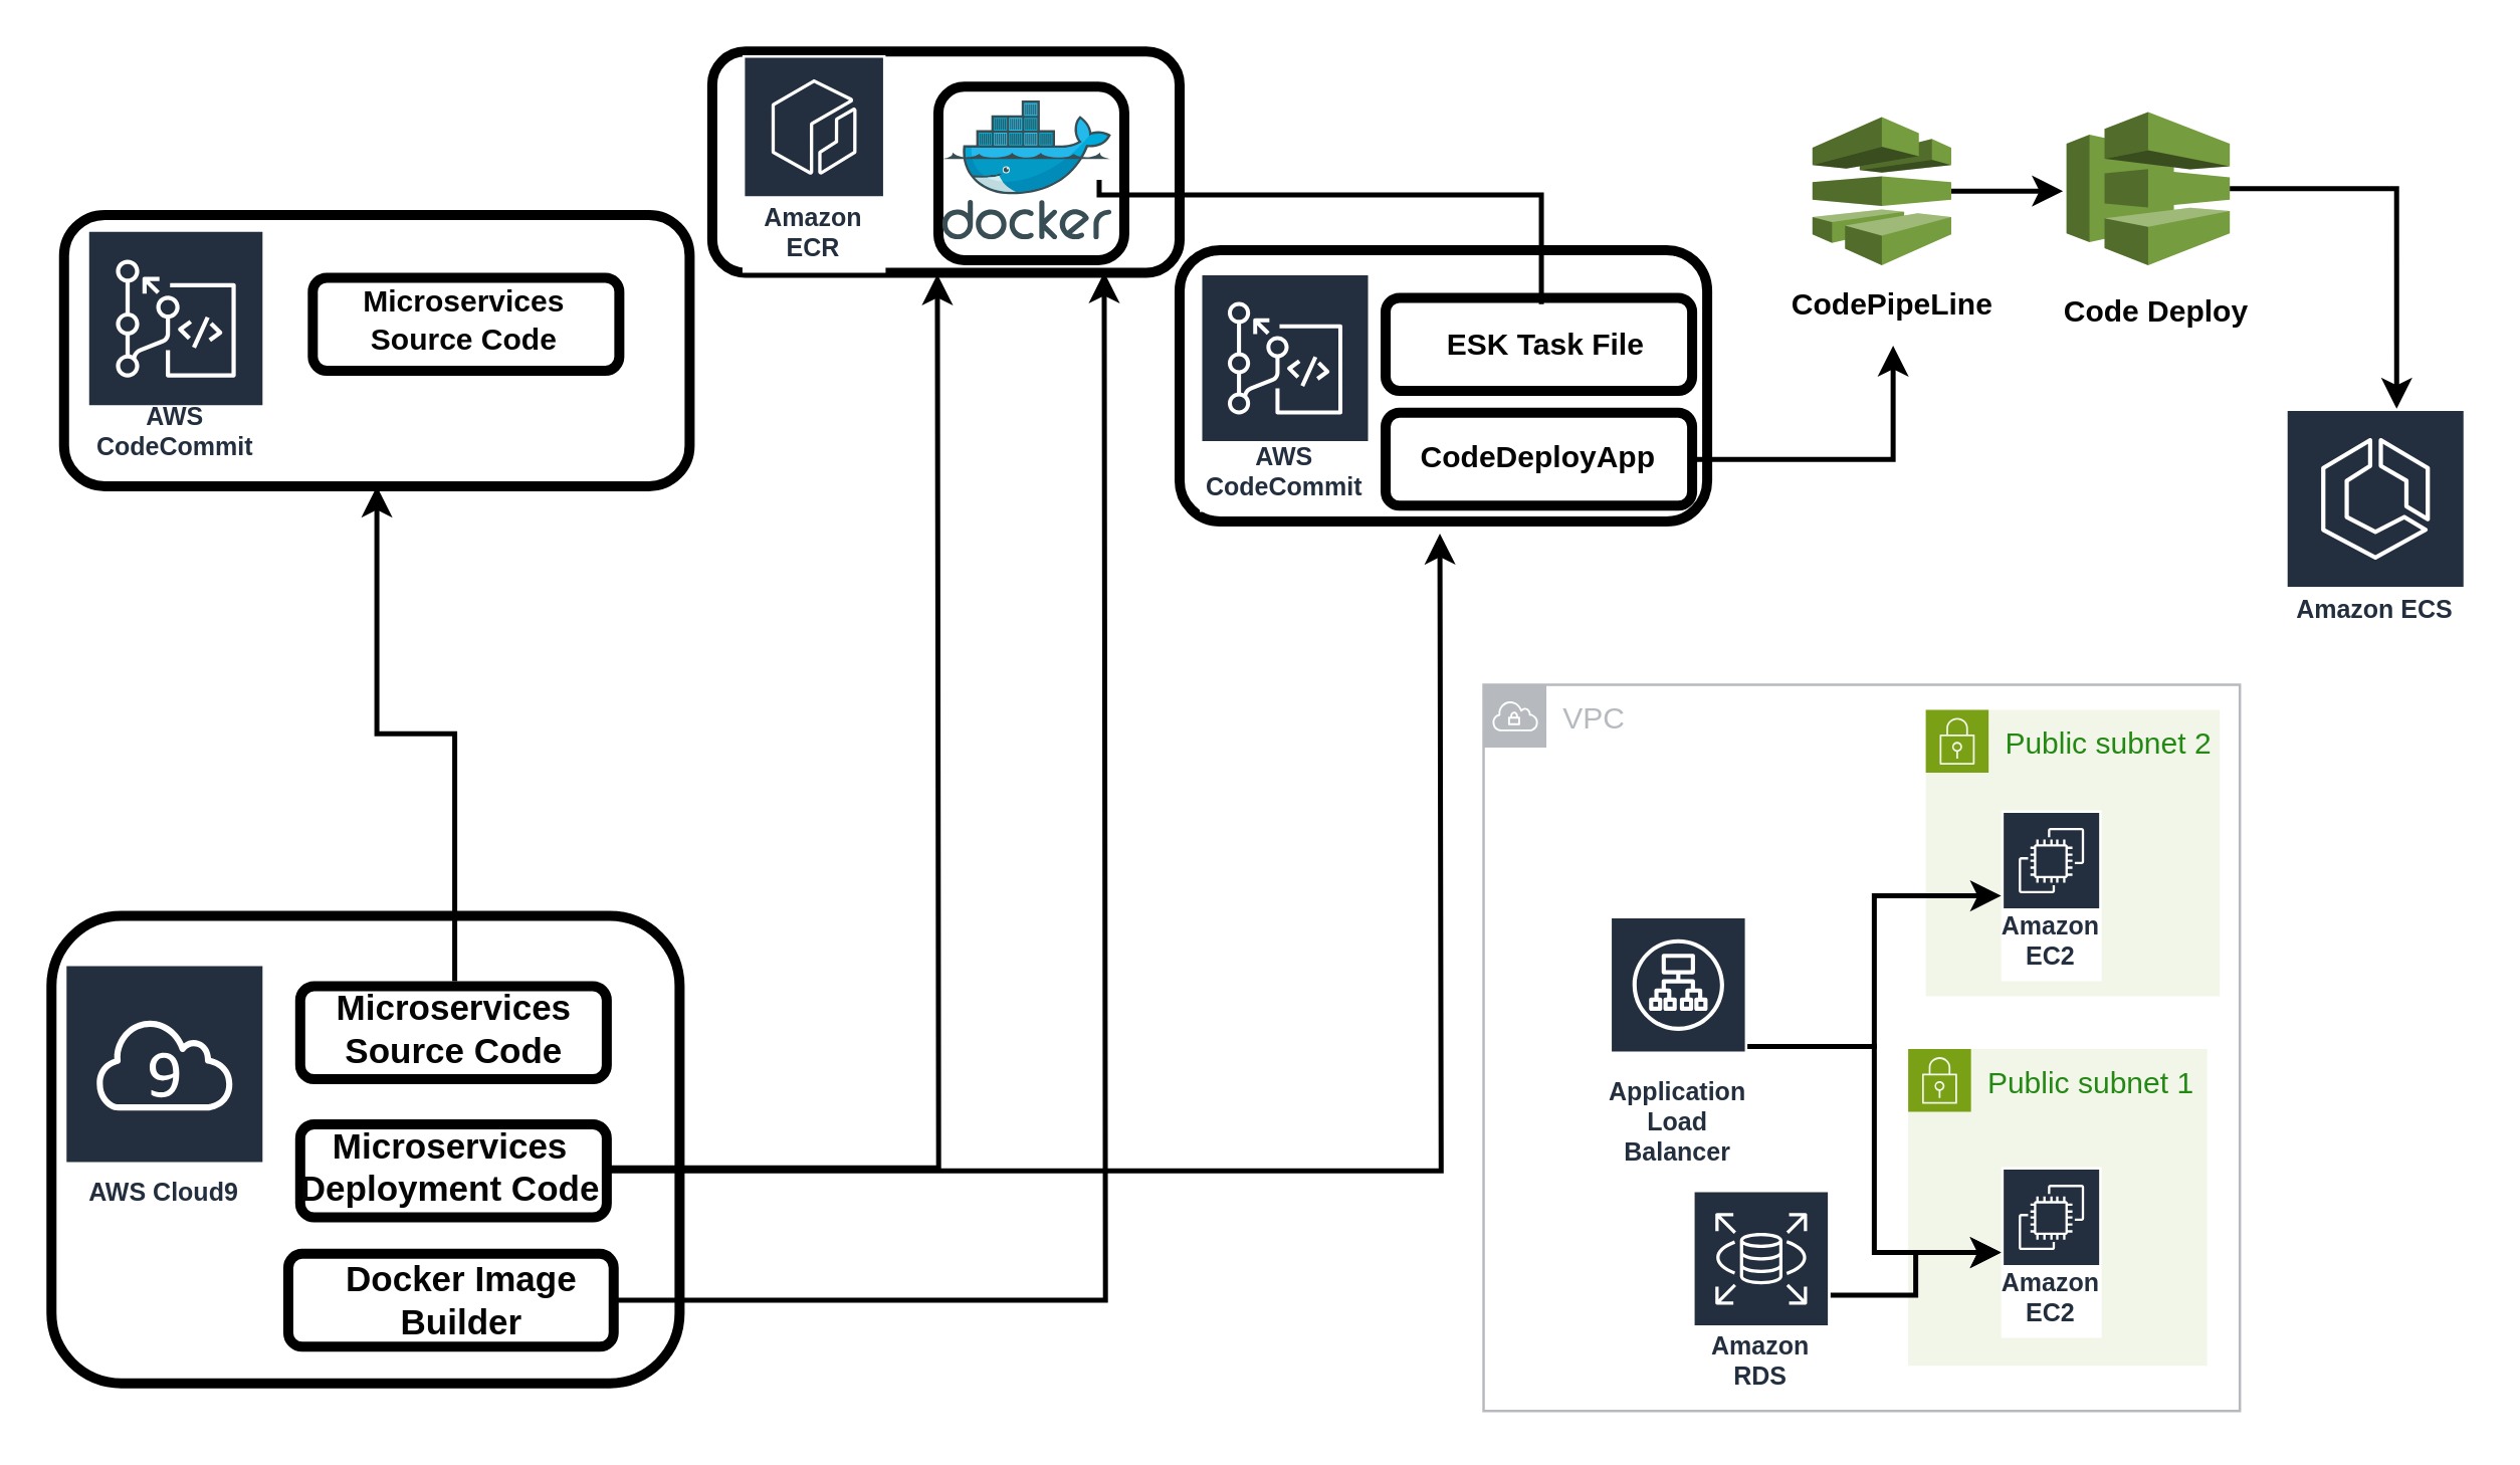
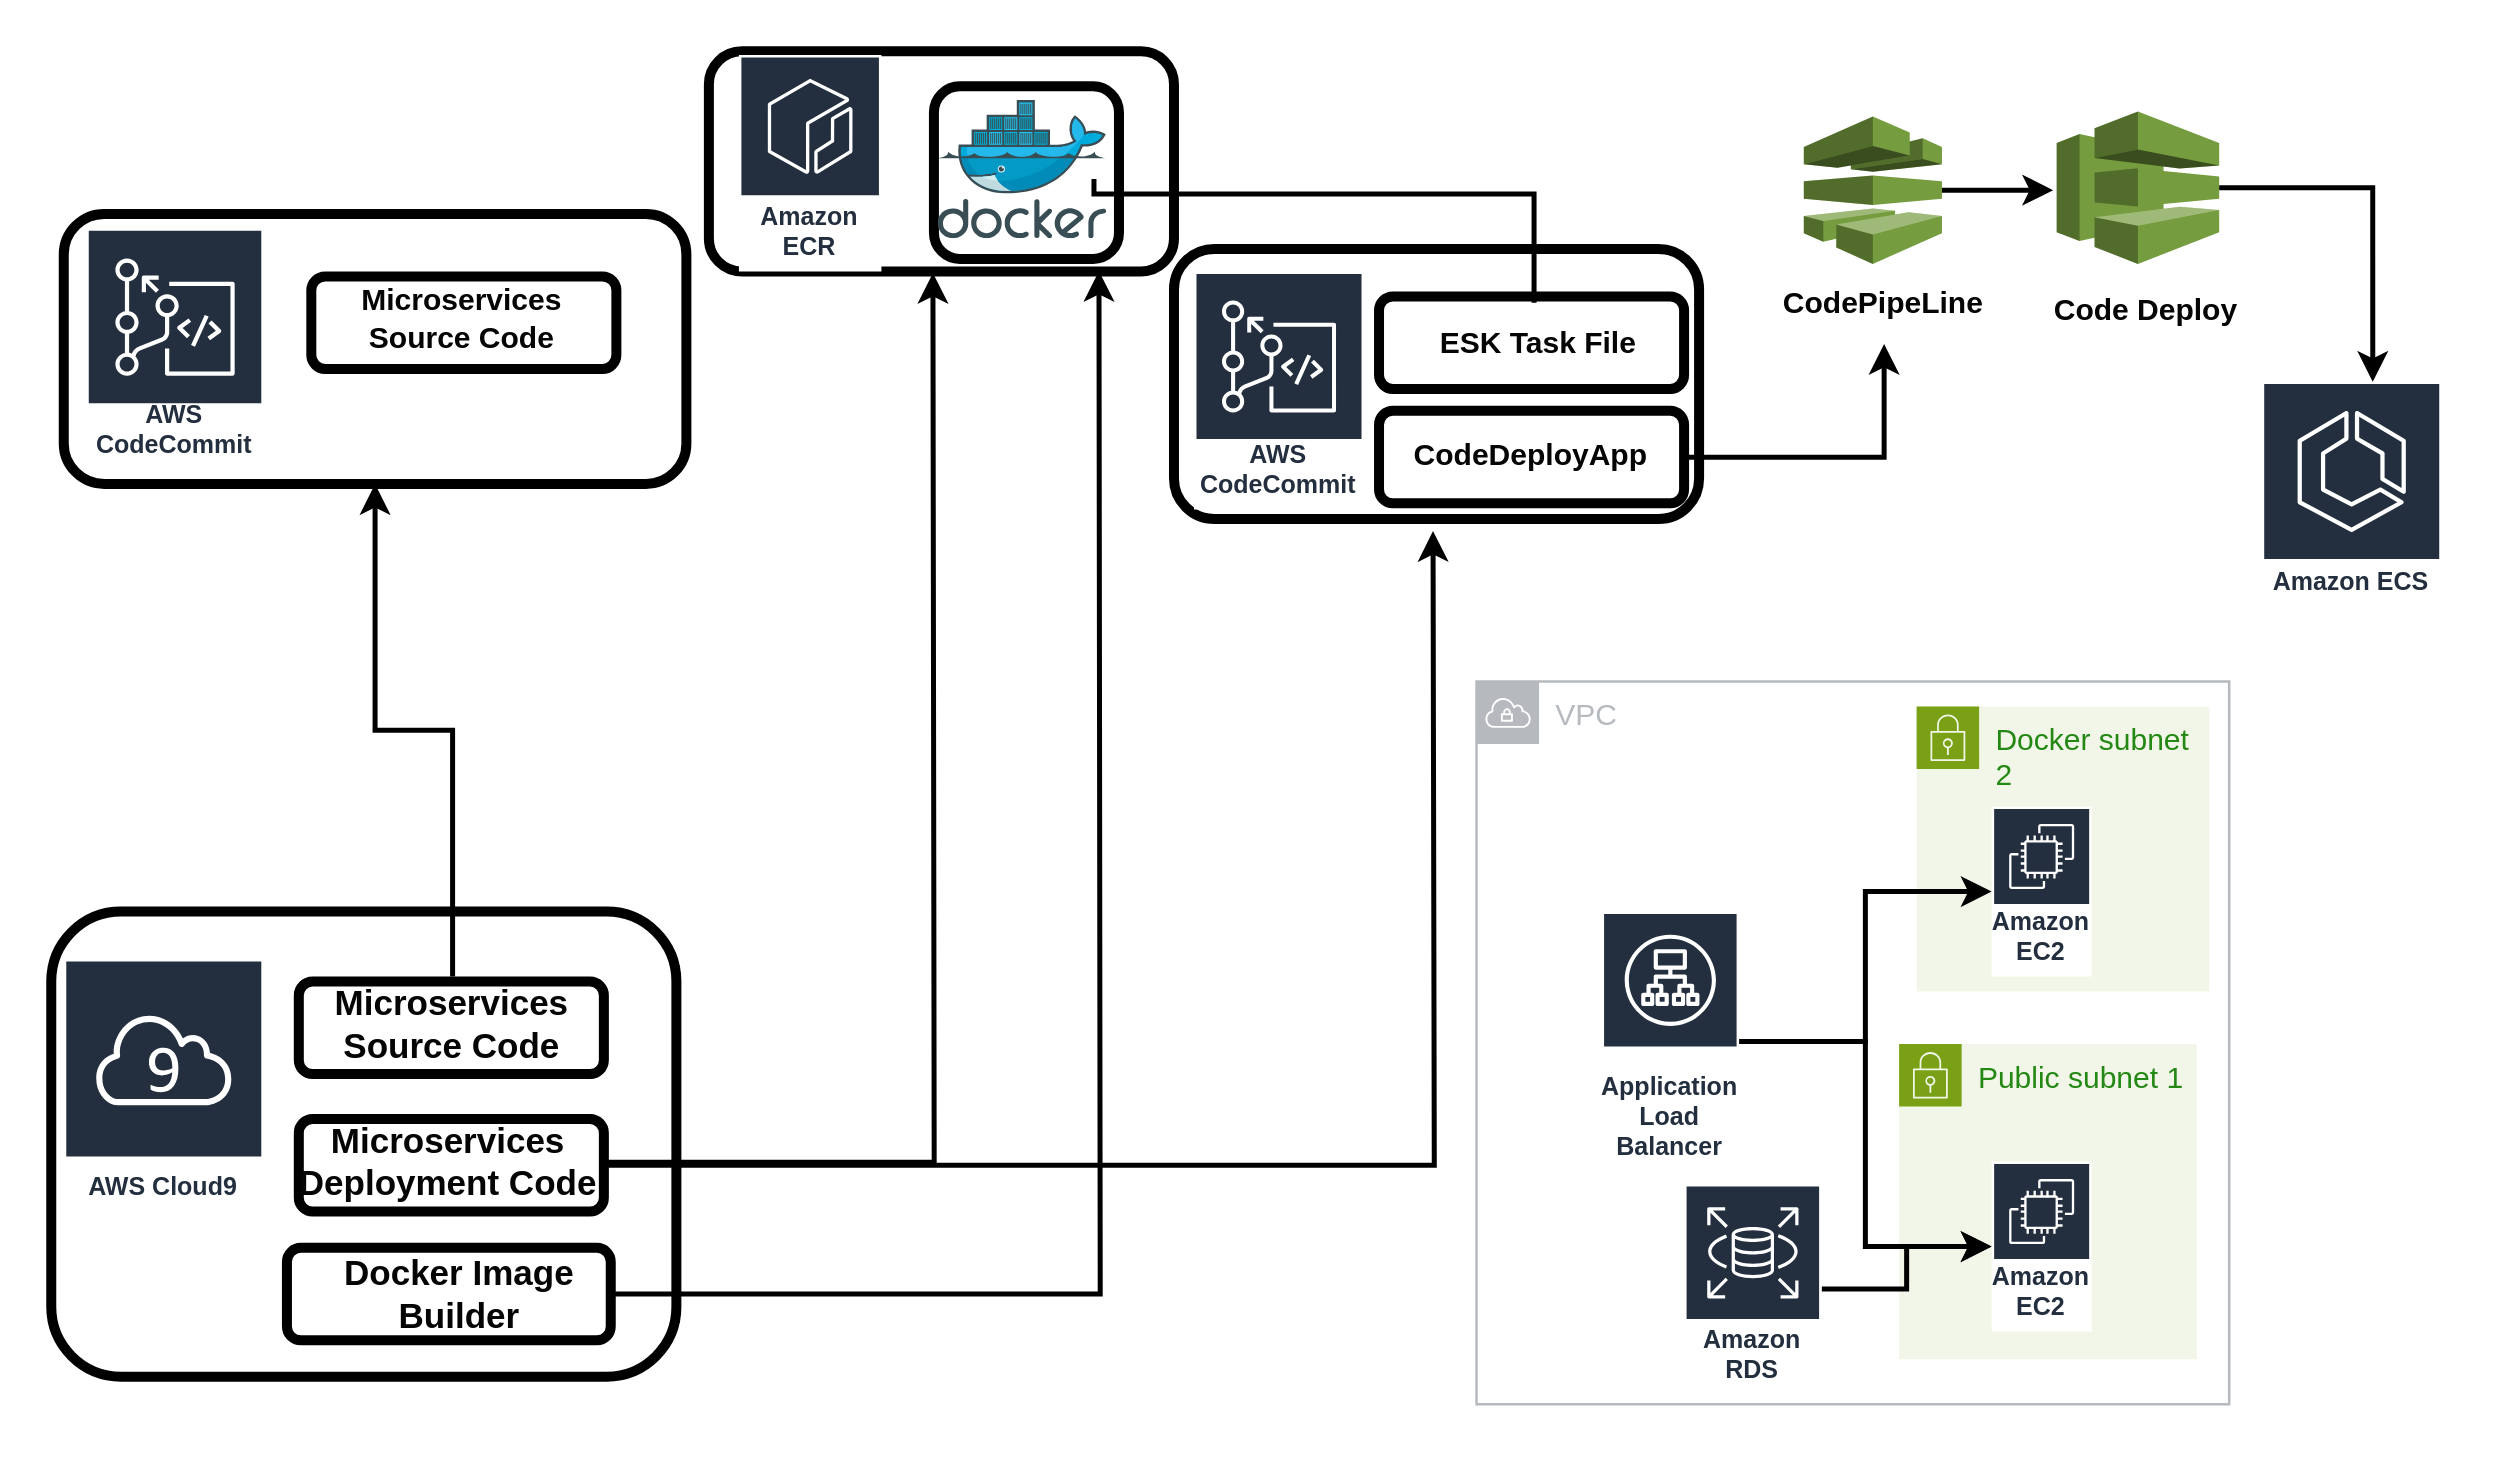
- <mxCell id="37" value="Amazon ECS" style="sketch=0;outlineConnect=0;fontColor=#232F3E;gradientColor=none;strokeColor=#ffffff;fillColor=#232F3E;dashed=0;verticalLabelPosition=middle;verticalAlign=bottom;align=center;html=1;whiteSpace=wrap;fontSize=10;fontStyle=1;spacing=3;shape=mxgraph.aws4.productIcon;prIcon=mxgraph.aws4.ecs;" vertex="1" parent="1"><mxGeometry x="909" y="162" width="72" height="90" as="geometry" /></mxCell>
+ <mxCell id="37" value="Amazon ECS" style="sketch=0;outlineConnect=0;fontColor=#232F3E;gradientColor=none;strokeColor=#ffffff;fillColor=#232F3E;dashed=0;verticalLabelPosition=middle;verticalAlign=bottom;align=center;html=1;whiteSpace=wrap;fontSize=10;fontStyle=1;spacing=3;shape=mxgraph.aws4.productIcon;prIcon=mxgraph.aws4.ecs;" vertex="1" parent="1"><mxGeometry x="904" y="152" width="72" height="90" as="geometry" /></mxCell>
- <mxCell id="41" value="Public subnet 2" style="points=[[0,0],[0.25,0],[0.5,0],[0.75,0],[1,0],[1,0.25],[1,0.5],[1,0.75],[1,1],[0.75,1],[0.5,1],[0.25,1],[0,1],[0,0.75],[0,0.5],[0,0.25]];outlineConnect=0;gradientColor=none;html=1;whiteSpace=wrap;fontSize=12;fontStyle=0;container=1;pointerEvents=0;collapsible=0;recursiveResize=0;shape=mxgraph.aws4.group;grIcon=mxgraph.aws4.group_security_group;grStroke=0;strokeColor=#7AA116;fillColor=#F2F6E8;verticalAlign=top;align=left;spacingLeft=30;fontColor=#248814;dashed=0;" vertex="1" parent="1"><mxGeometry x="766" y="282" width="117" height="114" as="geometry" /></mxCell>
+ <mxCell id="41" value="Docker subnet 2" style="points=[[0,0],[0.25,0],[0.5,0],[0.75,0],[1,0],[1,0.25],[1,0.5],[1,0.75],[1,1],[0.75,1],[0.5,1],[0.25,1],[0,1],[0,0.75],[0,0.5],[0,0.25]];outlineConnect=0;gradientColor=none;html=1;whiteSpace=wrap;fontSize=12;fontStyle=0;container=1;pointerEvents=0;collapsible=0;recursiveResize=0;shape=mxgraph.aws4.group;grIcon=mxgraph.aws4.group_security_group;grStroke=0;strokeColor=#7AA116;fillColor=#F2F6E8;verticalAlign=top;align=left;spacingLeft=30;fontColor=#248814;dashed=0;" vertex="1" parent="1"><mxGeometry x="766" y="282" width="117" height="114" as="geometry" /></mxCell>
